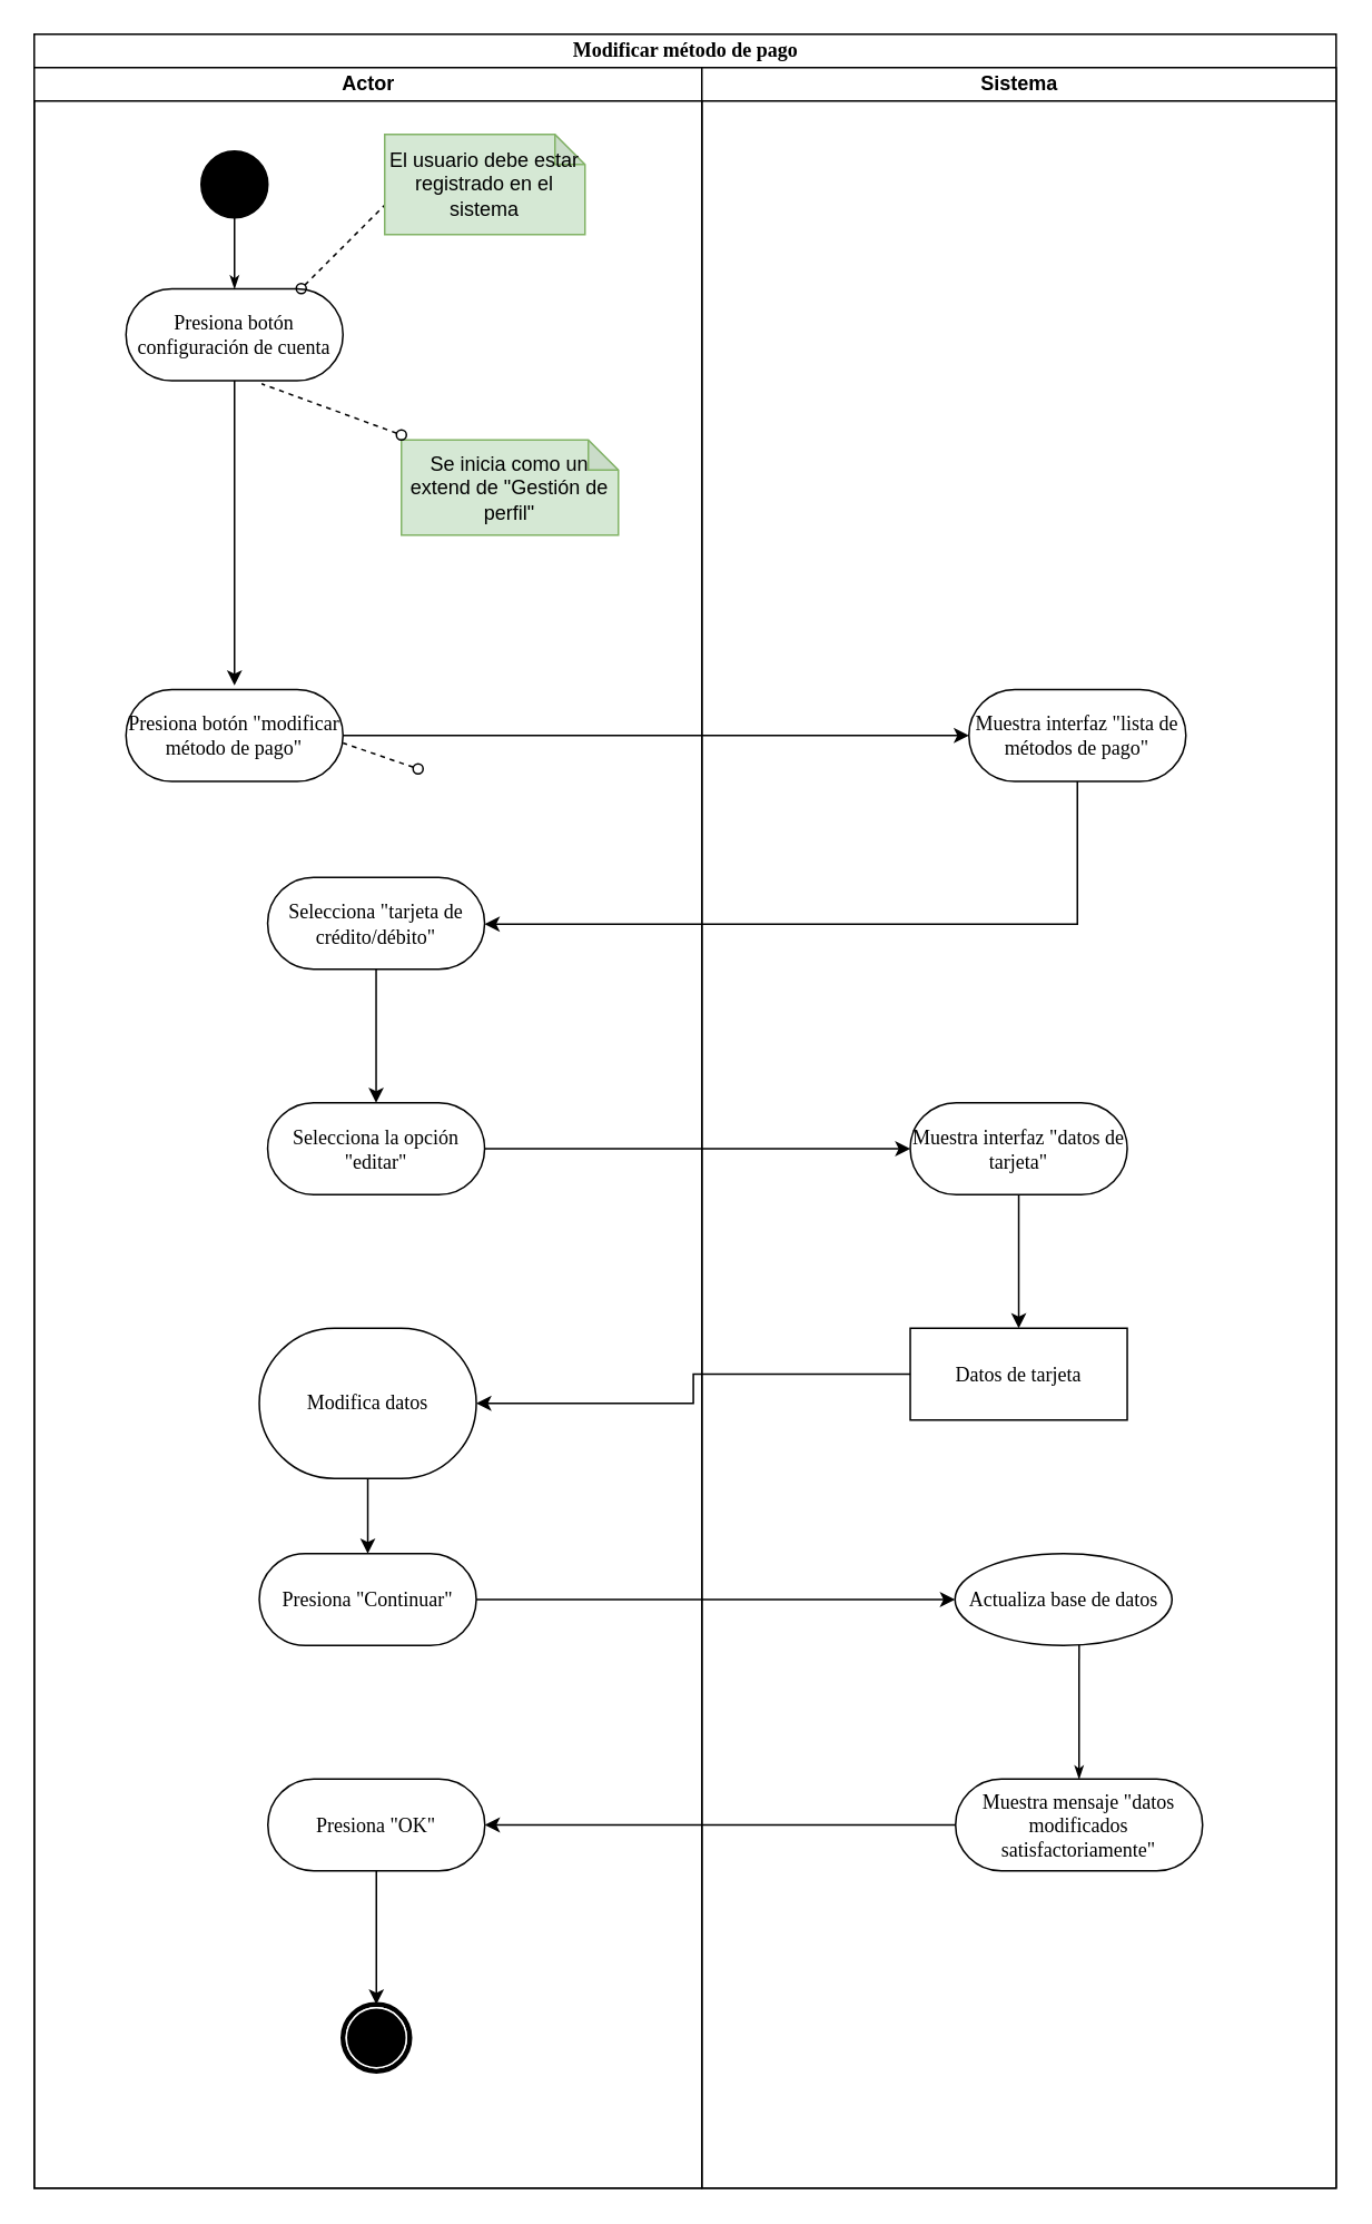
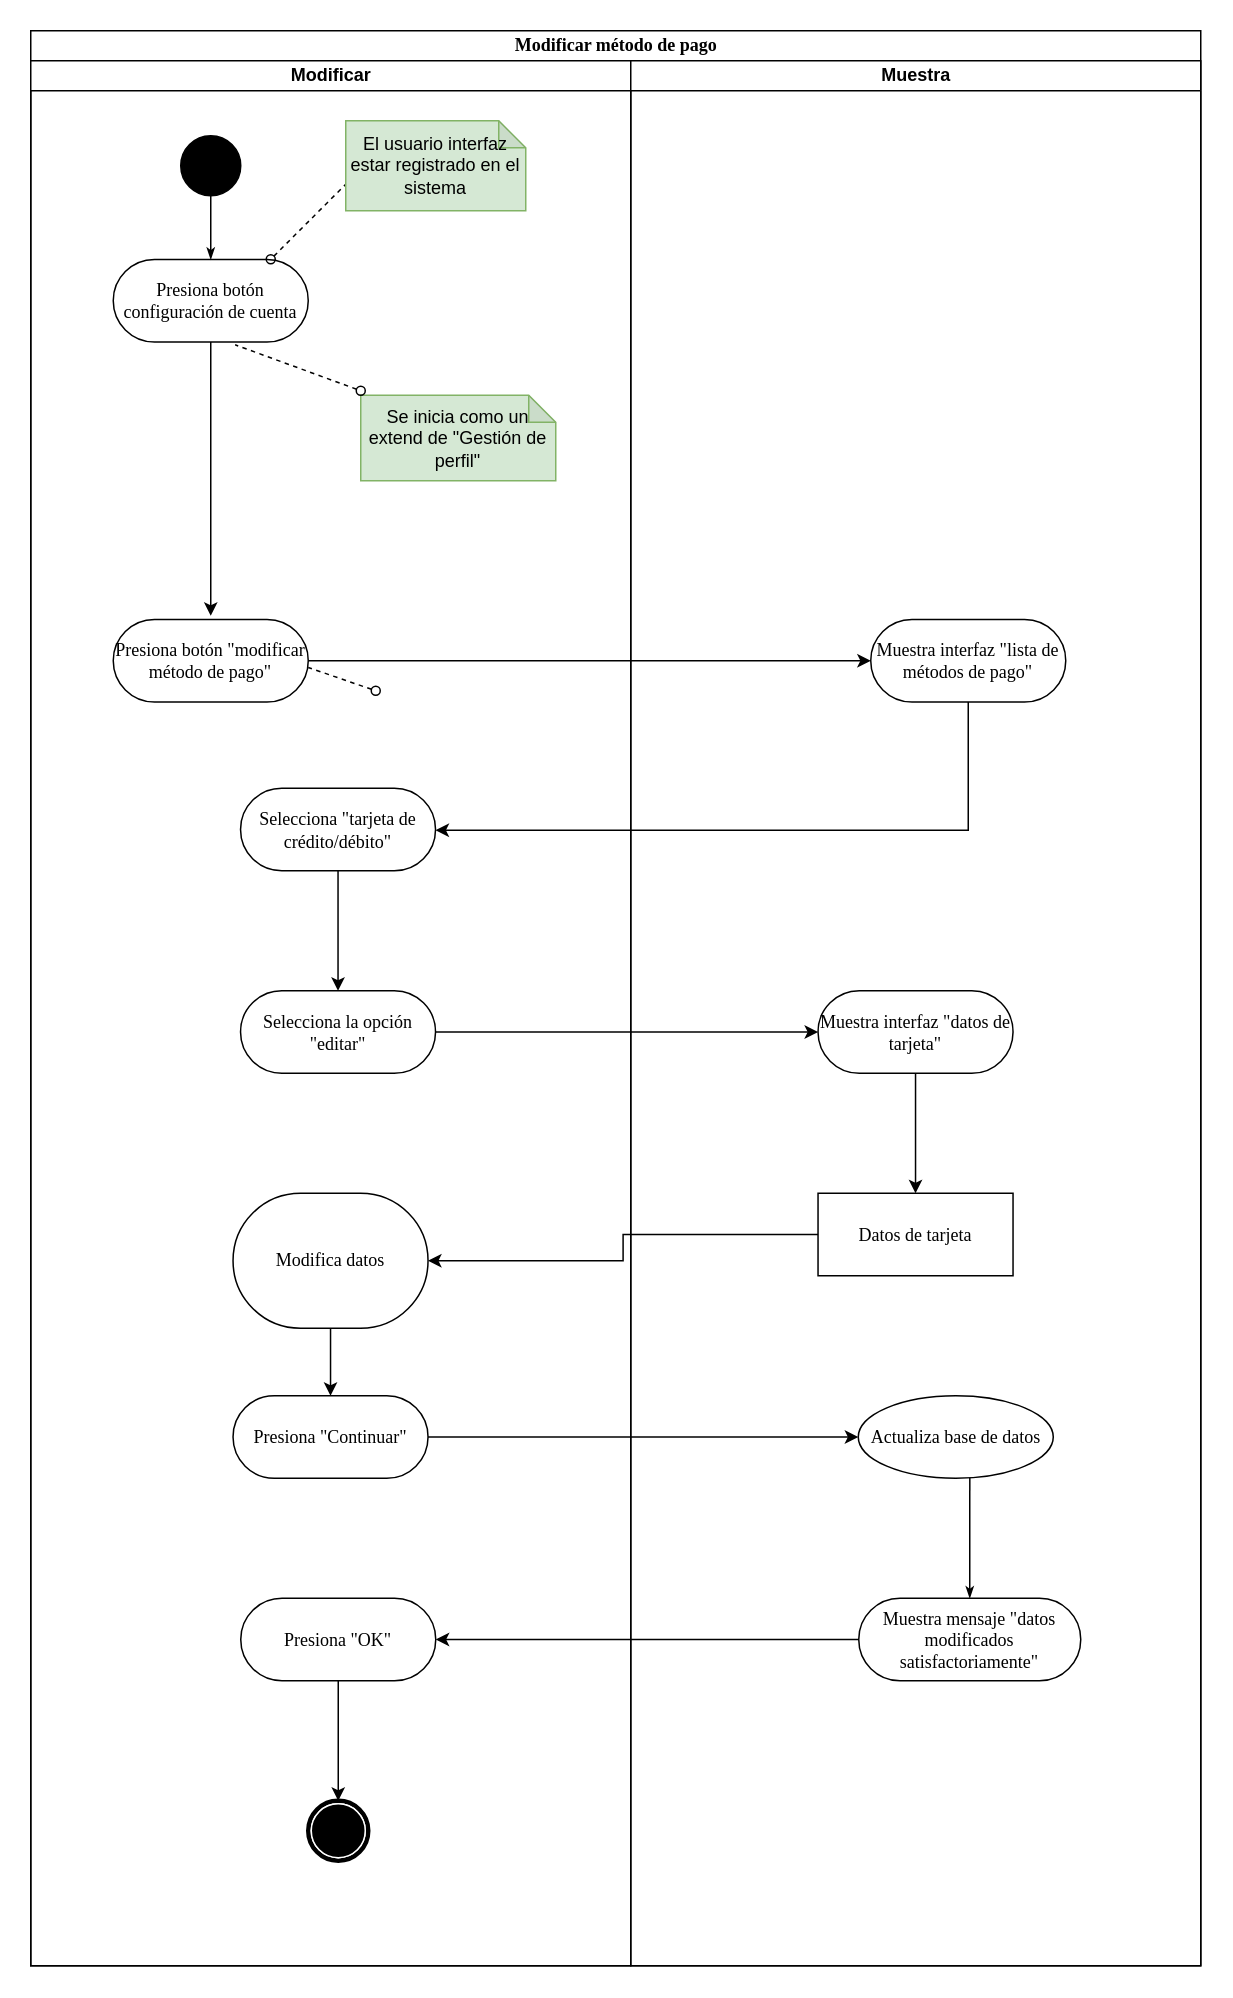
- <mxCell id="3" value="Actor" style="swimlane;html=1;startSize=20;" parent="2" vertex="1"><mxGeometry y="20" width="400" height="1270" as="geometry" /></mxCell>
+ <mxCell id="3" value="Modificar" style="swimlane;html=1;startSize=20;" parent="2" vertex="1"><mxGeometry y="20" width="400" height="1270" as="geometry" /></mxCell>
- <mxCell id="14" value="Sistema" style="swimlane;html=1;startSize=20;" parent="2" vertex="1"><mxGeometry x="400" y="20" width="380" height="1270" as="geometry" /></mxCell>
+ <mxCell id="14" value="Muestra" style="swimlane;html=1;startSize=20;" parent="2" vertex="1"><mxGeometry x="400" y="20" width="380" height="1270" as="geometry" /></mxCell>
- <mxCell id="32" value="El usuario debe estar registrado en el sistema" style="shape=note;whiteSpace=wrap;html=1;backgroundOutline=1;darkOpacity=0.05;size=18;fillColor=#d5e8d4;strokeColor=#82b366;" vertex="1" parent="1"><mxGeometry x="230" y="80" width="120" height="60" as="geometry" /></mxCell>
+ <mxCell id="32" value="El usuario interfaz estar registrado en el sistema" style="shape=note;whiteSpace=wrap;html=1;backgroundOutline=1;darkOpacity=0.05;size=18;fillColor=#d5e8d4;strokeColor=#82b366;" vertex="1" parent="1"><mxGeometry x="230" y="80" width="120" height="60" as="geometry" /></mxCell>
